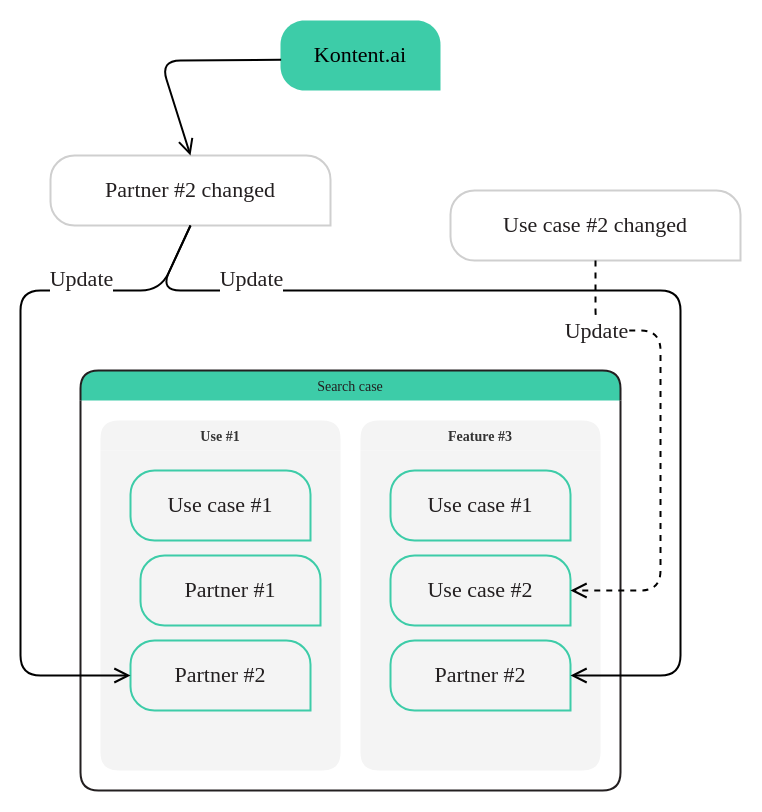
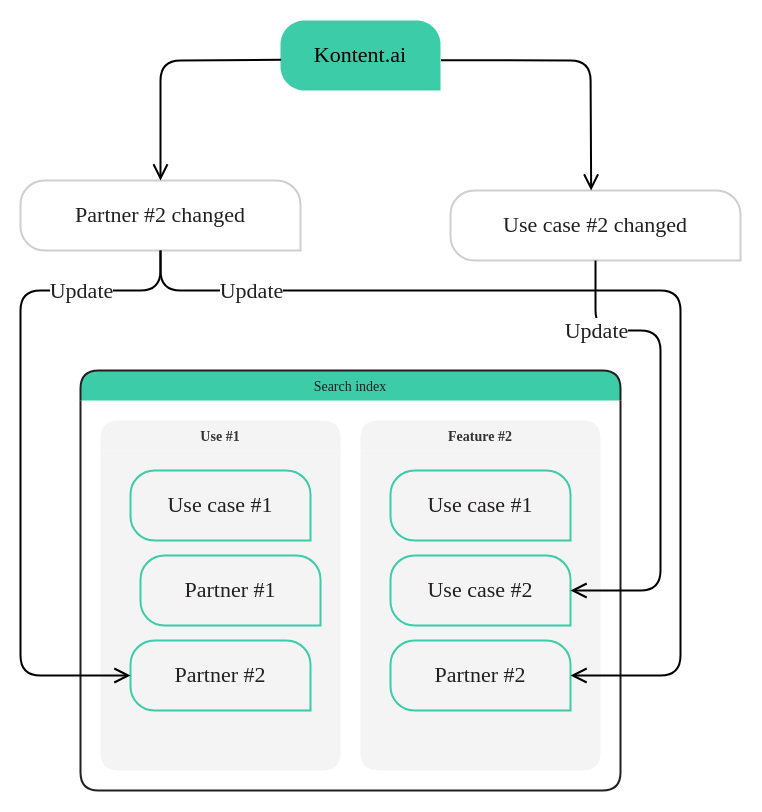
+ <mxCell id="21" value="" style="endArrow=open;endFill=1;endSize=12;html=1;rounded=1;fontFamily=Work Sans;fontSource=https%3A%2F%2Ffonts.googleapis.com%2Fcss%3Ffamily%3DWork%2BSans;fontSize=22;fontColor=#231F20;strokeWidth=2;arcSize=40;exitX=-0.003;exitY=0.568;exitDx=0;exitDy=0;exitPerimeter=0;entryX=0.515;entryY=0;entryDx=0;entryDy=0;entryPerimeter=0;" parent="1" source="11" target="12" edge="1"><mxGeometry width="160" relative="1" as="geometry"><mxPoint x="480" y="140" as="sourcePoint" /><mxPoint x="640" y="140" as="targetPoint" /><Array as="points"><mxPoint x="590" y="60" /></Array></mxGeometry></mxCell>
- <mxCell id="13" value="Partner #2 changed" style="verticalLabelPosition=middle;verticalAlign=middle;html=1;shape=mxgraph.basic.three_corner_round_rect;dx=12;whiteSpace=wrap;rounded=1;glass=0;flipV=0;strokeWidth=2;perimeterSpacing=0;strokeColor=#CFCFCF;fillColor=none;flipH=1;labelPosition=center;align=center;fontColor=#231F20;fontSize=22;fontFamily=Work Sans;fontSource=https%3A%2F%2Ffonts.googleapis.com%2Fcss%3Ffamily%3DWork%2BSans;spacing=20;overflow=hidden;" parent="1" vertex="1"><mxGeometry x="50" y="155" width="280" height="70" as="geometry" /></mxCell>
+ <mxCell id="13" value="Partner #2 changed" style="verticalLabelPosition=middle;verticalAlign=middle;html=1;shape=mxgraph.basic.three_corner_round_rect;dx=12;whiteSpace=wrap;rounded=1;glass=0;flipV=0;strokeWidth=2;perimeterSpacing=0;strokeColor=#CFCFCF;fillColor=none;flipH=1;labelPosition=center;align=center;fontColor=#231F20;fontSize=22;fontFamily=Work Sans;fontSource=https%3A%2F%2Ffonts.googleapis.com%2Fcss%3Ffamily%3DWork%2BSans;spacing=20;overflow=hidden;" parent="1" vertex="1"><mxGeometry x="20" y="180" width="280" height="70" as="geometry" /></mxCell>
- <mxCell id="2" value="Search case" style="swimlane;childLayout=stackLayout;horizontal=1;startSize=30;horizontalStack=0;rounded=1;fontSize=14;fontStyle=0;strokeWidth=2;resizeParent=0;resizeLast=1;shadow=0;dashed=0;align=center;glass=0;sketch=0;strokeColor=#231f20;fontFamily=Work Sans;fontSource=https%3A%2F%2Ffonts.googleapis.com%2Fcss%3Ffamily%3DWork%2BSans;fontColor=#231F20;fillColor=#3dcca8;swimlaneLine=0;expand=1;collapsible=0;swimlaneBody=1;swimlaneHead=1;arcSize=20;overflow=hidden;spacingLeft=20;spacingRight=20;dropTarget=0;" parent="1" vertex="1"><mxGeometry x="80" y="370" width="540" height="420" as="geometry" /></mxCell>
+ <mxCell id="2" value="Search index" style="swimlane;childLayout=stackLayout;horizontal=1;startSize=30;horizontalStack=0;rounded=1;fontSize=14;fontStyle=0;strokeWidth=2;resizeParent=0;resizeLast=1;shadow=0;dashed=0;align=center;glass=0;sketch=0;strokeColor=#231f20;fontFamily=Work Sans;fontSource=https%3A%2F%2Ffonts.googleapis.com%2Fcss%3Ffamily%3DWork%2BSans;fontColor=#231F20;fillColor=#3dcca8;swimlaneLine=0;expand=1;collapsible=0;swimlaneBody=1;swimlaneHead=1;arcSize=20;overflow=hidden;spacingLeft=20;spacingRight=20;dropTarget=0;" parent="1" vertex="1"><mxGeometry x="80" y="370" width="540" height="420" as="geometry" /></mxCell>
- <mxCell id="4" value="Feature #3" style="swimlane;childLayout=stackLayout;horizontal=1;startSize=30;horizontalStack=0;rounded=1;fontSize=14;fontStyle=1;strokeWidth=2;resizeParent=0;resizeLast=1;shadow=0;dashed=0;align=center;glass=0;sketch=0;fontFamily=Work Sans;fontSource=https%3A%2F%2Ffonts.googleapis.com%2Fcss%3Ffamily%3DWork%2BSans;swimlaneLine=0;expand=1;collapsible=0;swimlaneBody=1;swimlaneHead=1;arcSize=20;fillStyle=auto;fillColor=#f4f4f4;fontColor=#333333;strokeColor=none;overflow=hidden;container=1;swimlaneFillColor=#F4F4F4;spacingLeft=20;spacingRight=20;dropTarget=0;" parent="1" vertex="1"><mxGeometry x="360" y="420" width="240" height="350" as="geometry" /></mxCell>
+ <mxCell id="4" value="Feature #2" style="swimlane;childLayout=stackLayout;horizontal=1;startSize=30;horizontalStack=0;rounded=1;fontSize=14;fontStyle=1;strokeWidth=2;resizeParent=0;resizeLast=1;shadow=0;dashed=0;align=center;glass=0;sketch=0;fontFamily=Work Sans;fontSource=https%3A%2F%2Ffonts.googleapis.com%2Fcss%3Ffamily%3DWork%2BSans;swimlaneLine=0;expand=1;collapsible=0;swimlaneBody=1;swimlaneHead=1;arcSize=20;fillStyle=auto;fillColor=#f4f4f4;fontColor=#333333;strokeColor=none;overflow=hidden;container=1;swimlaneFillColor=#F4F4F4;spacingLeft=20;spacingRight=20;dropTarget=0;" parent="1" vertex="1"><mxGeometry x="360" y="420" width="240" height="350" as="geometry" /></mxCell>
- <mxCell id="18" value="" style="endArrow=open;endFill=1;endSize=12;html=1;rounded=1;fontFamily=Work Sans;fontSource=https%3A%2F%2Ffonts.googleapis.com%2Fcss%3Ffamily%3DWork%2BSans;fontSize=22;fontColor=#231F20;strokeWidth=2;arcSize=40;exitX=0.5;exitY=1;exitDx=0;exitDy=0;exitPerimeter=0;entryX=0;entryY=0.5;entryDx=0;entryDy=0;entryPerimeter=0;dashed=1;" parent="1" source="12" target="9" edge="1"><mxGeometry width="160" relative="1" as="geometry"><mxPoint x="710" y="390" as="sourcePoint" /><mxPoint x="870" y="390" as="targetPoint" /><Array as="points"><mxPoint x="595" y="330" /><mxPoint x="660" y="330" /><mxPoint x="660" y="590" /></Array></mxGeometry></mxCell>
+ <mxCell id="18" value="" style="endArrow=open;endFill=1;endSize=12;html=1;rounded=1;fontFamily=Work Sans;fontSource=https%3A%2F%2Ffonts.googleapis.com%2Fcss%3Ffamily%3DWork%2BSans;fontSize=22;fontColor=#231F20;strokeWidth=2;arcSize=40;exitX=0.5;exitY=1;exitDx=0;exitDy=0;exitPerimeter=0;entryX=0;entryY=0.5;entryDx=0;entryDy=0;entryPerimeter=0;" parent="1" source="12" target="9" edge="1"><mxGeometry width="160" relative="1" as="geometry"><mxPoint x="710" y="390" as="sourcePoint" /><mxPoint x="870" y="390" as="targetPoint" /><Array as="points"><mxPoint x="595" y="330" /><mxPoint x="660" y="330" /><mxPoint x="660" y="590" /></Array></mxGeometry></mxCell>
